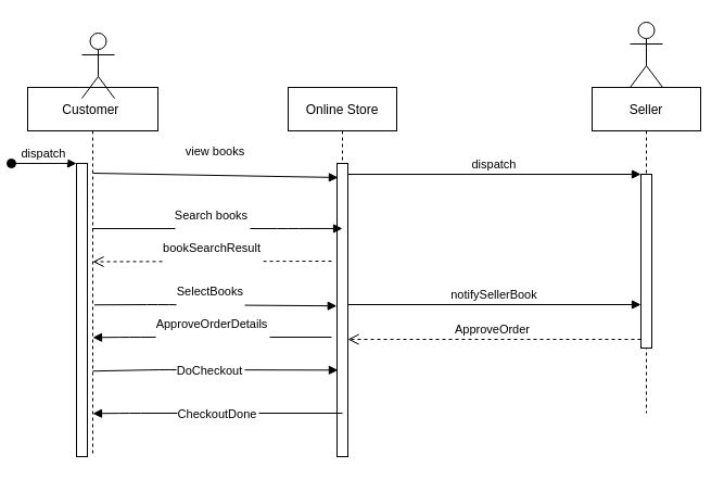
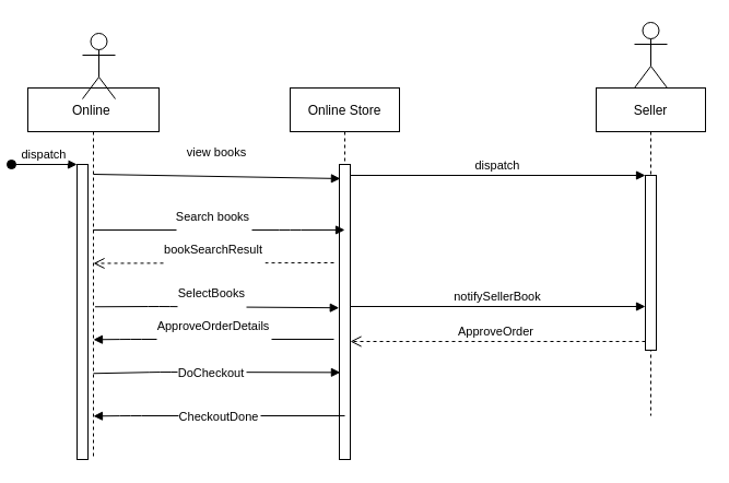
- <mxCell id="8" value="Customer " style="shape=umlLifeline;perimeter=lifelinePerimeter;container=1;collapsible=0;recursiveResize=0;rounded=0;shadow=0;strokeWidth=1;" vertex="1" parent="1"><mxGeometry x="20" y="80" width="120" height="340" as="geometry" /></mxCell>
+ <mxCell id="8" value="Online " style="shape=umlLifeline;perimeter=lifelinePerimeter;container=1;collapsible=0;recursiveResize=0;rounded=0;shadow=0;strokeWidth=1;" vertex="1" parent="1"><mxGeometry x="20" y="80" width="120" height="340" as="geometry" /></mxCell>
